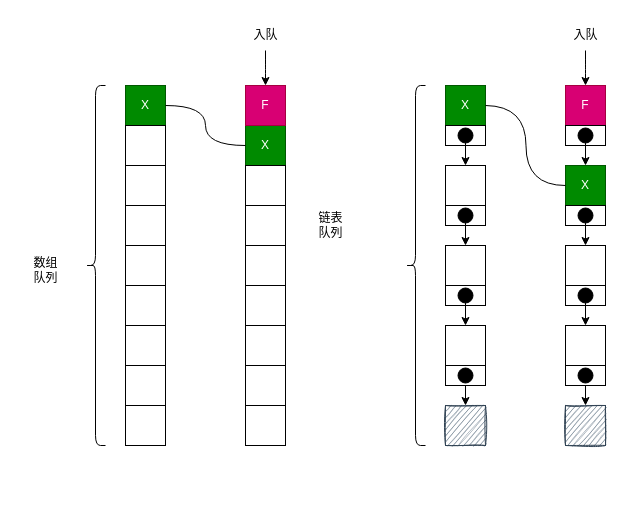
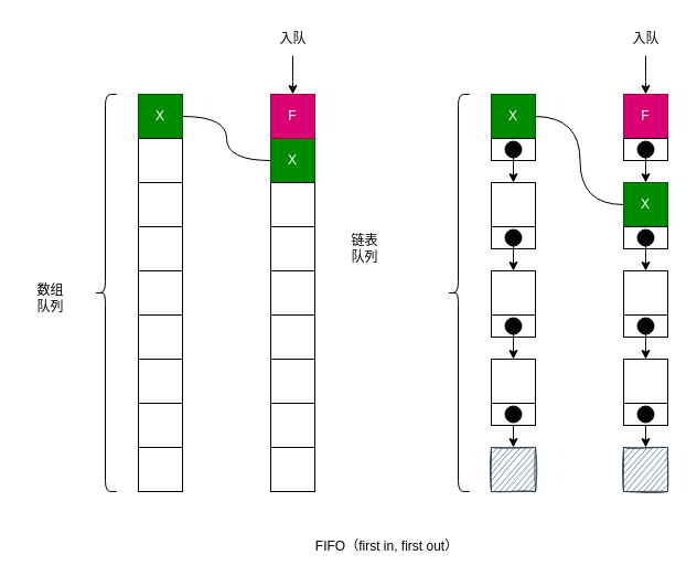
+ <mxCell id="64" value="FIFO（first in, first out）" style="text;html=1;align=center;verticalAlign=middle;resizable=0;points=[];autosize=1;strokeColor=none;fillColor=none;" parent="1" vertex="1"><mxGeometry x="275" y="480" width="150" height="30" as="geometry" /></mxCell>
